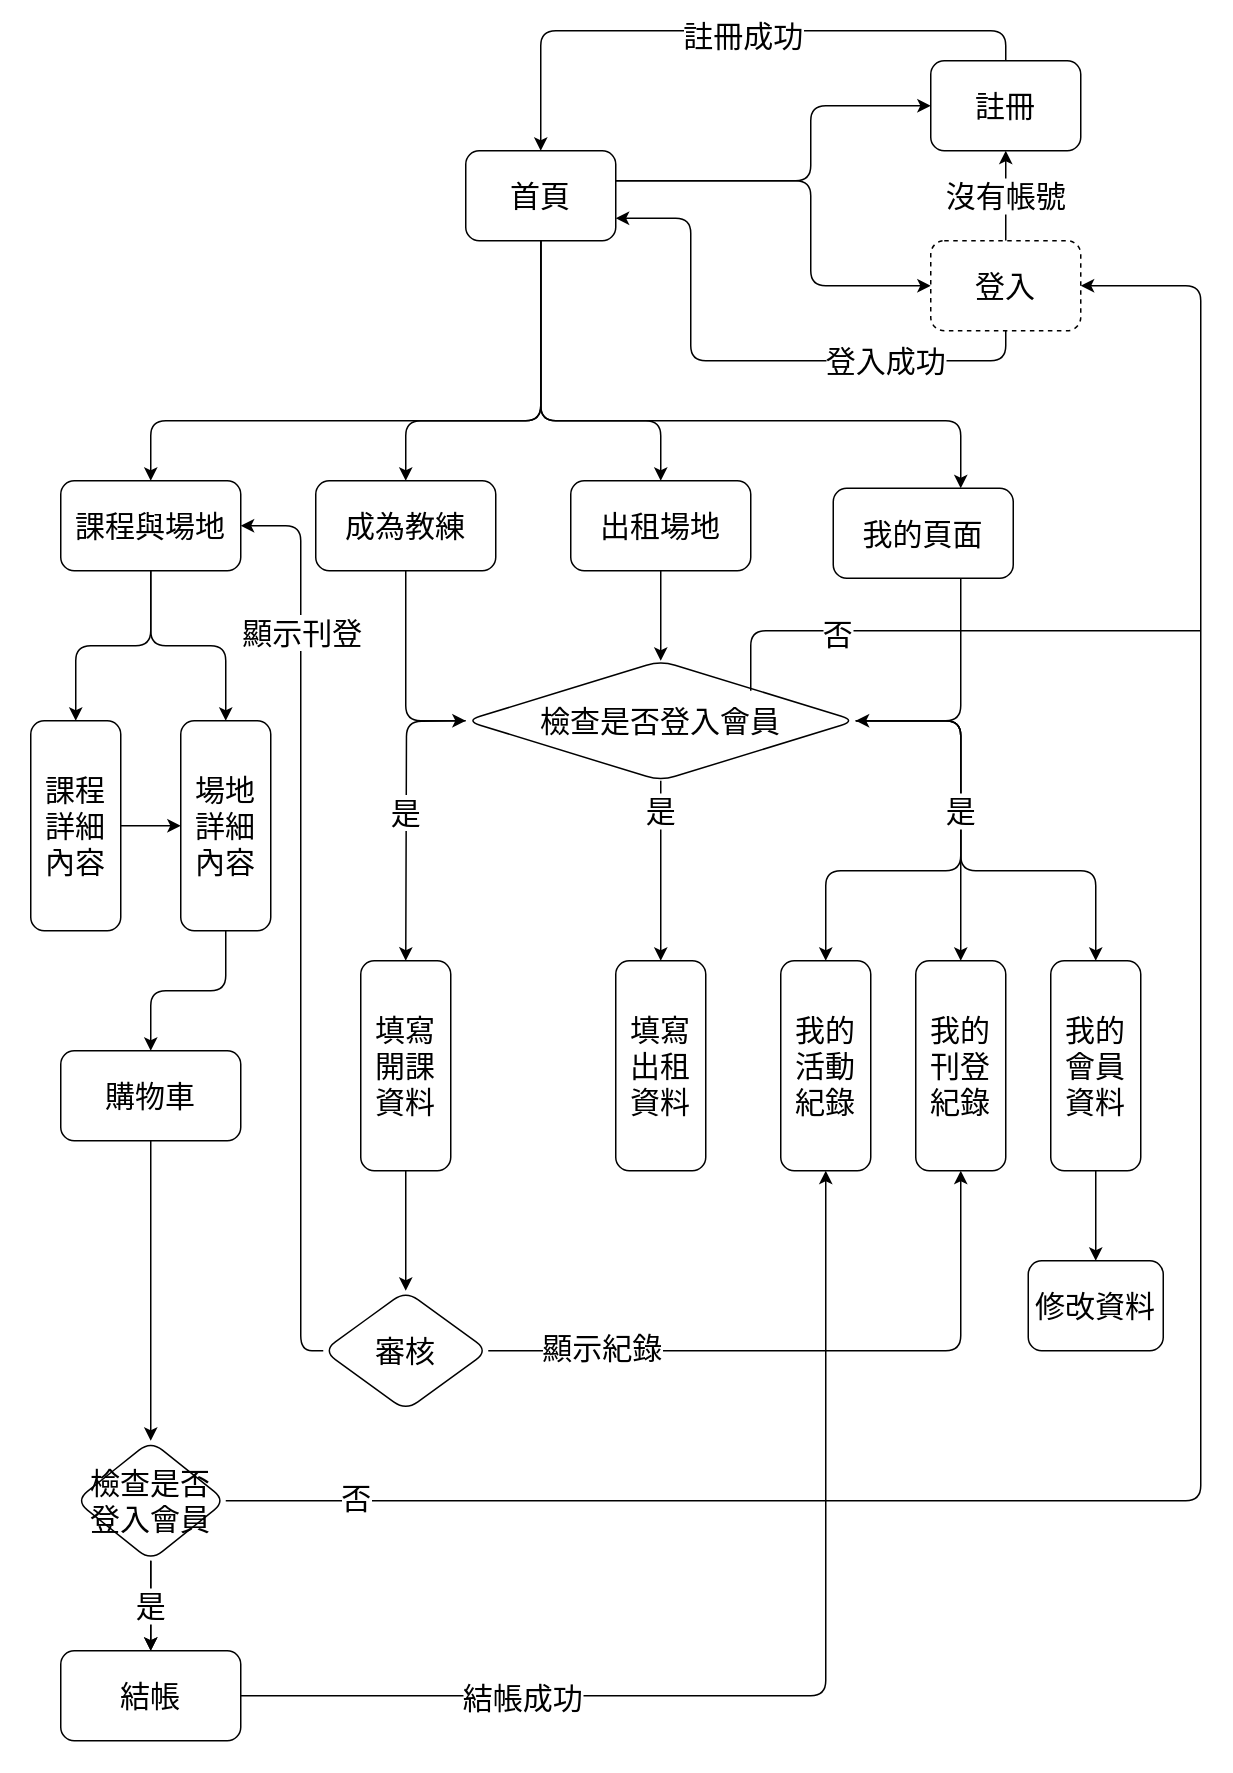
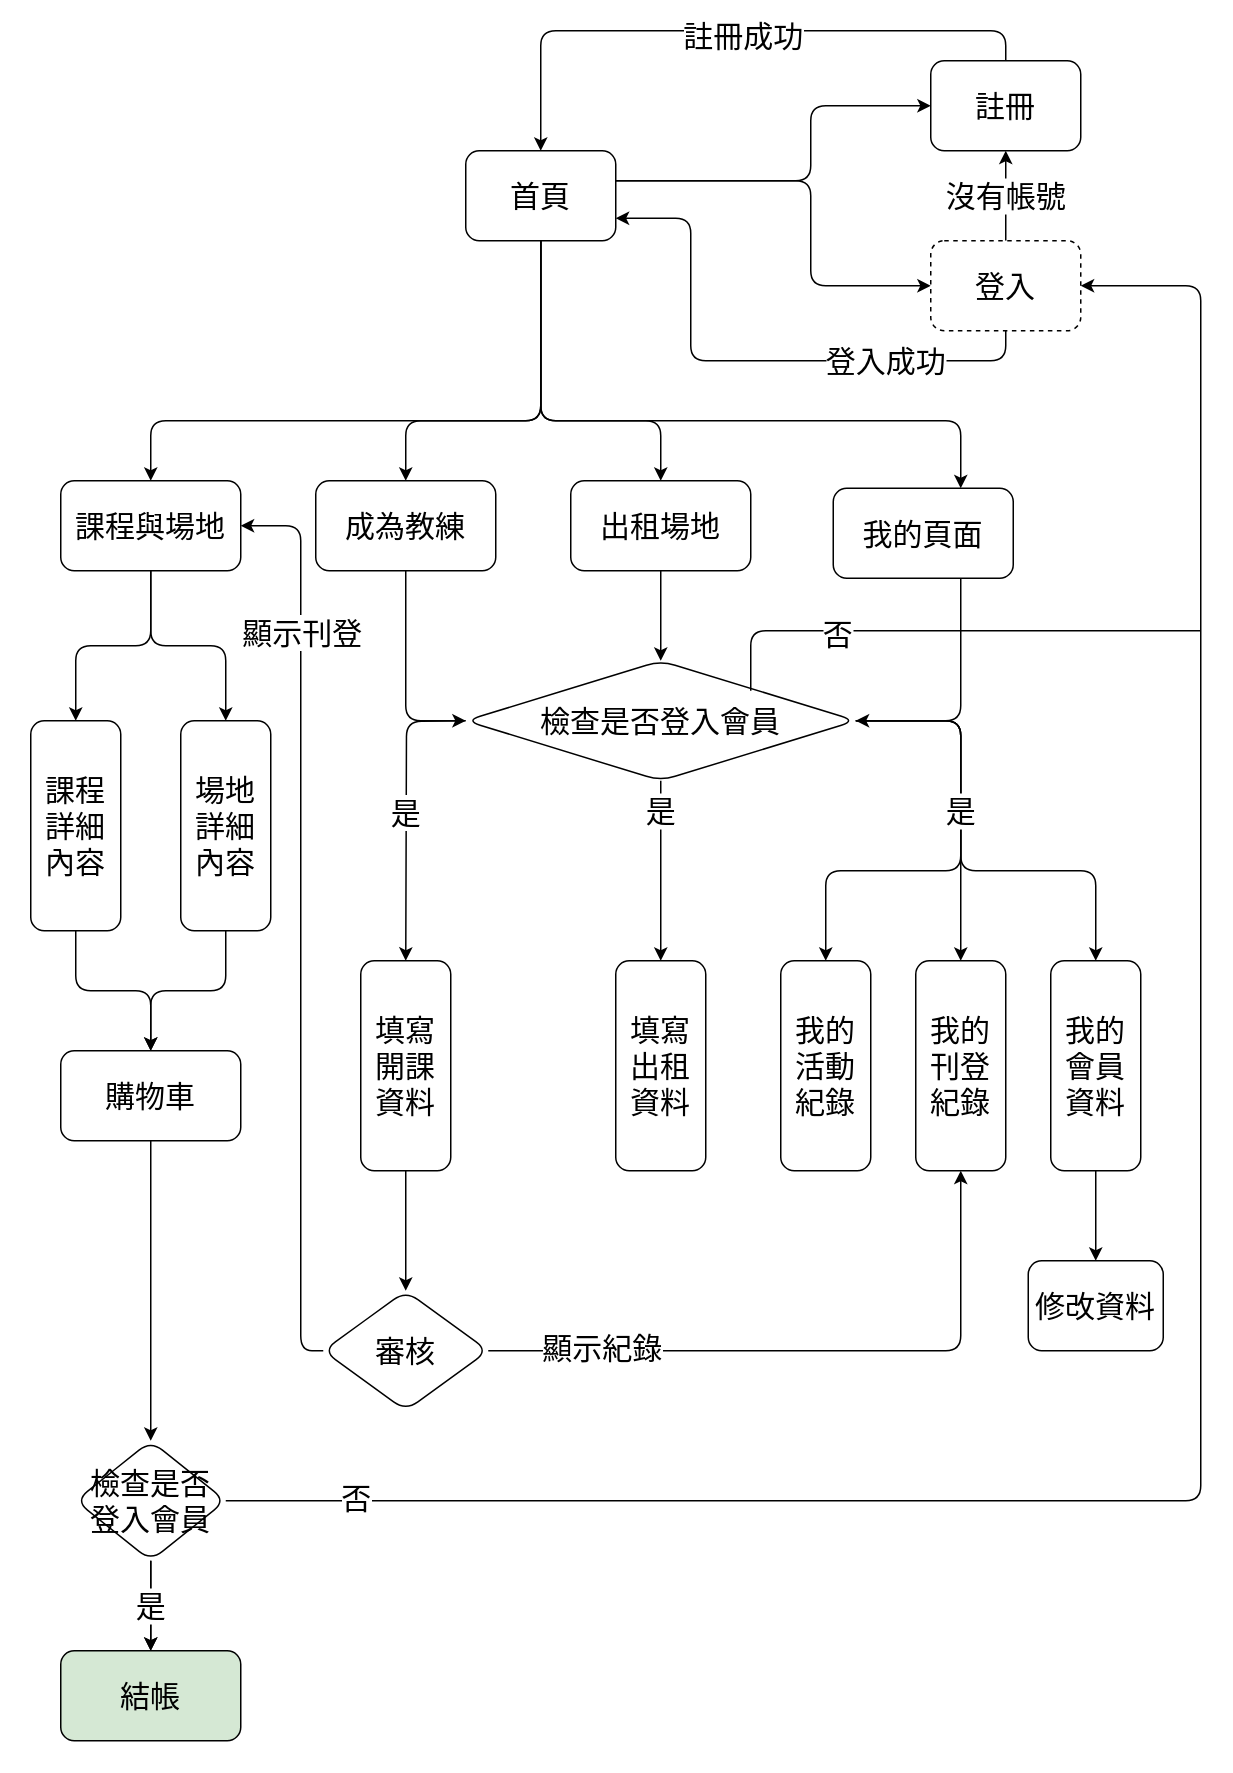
- <mxCell id="24" style="edgeStyle=orthogonalEdgeStyle;rounded=1;orthogonalLoop=1;jettySize=auto;html=1;fontSize=20;" parent="1" source="25" target="27" edge="1"><mxGeometry relative="1" as="geometry" /></mxCell>
+ <mxCell id="24" style="edgeStyle=orthogonalEdgeStyle;rounded=1;orthogonalLoop=1;jettySize=auto;html=1;entryX=0.5;entryY=0;entryDx=0;entryDy=0;fontSize=20;" parent="1" source="25" target="38" edge="1"><mxGeometry relative="1" as="geometry" /></mxCell>
- <mxCell id="47" value="結帳" style="rounded=1;whiteSpace=wrap;html=1;labelBackgroundColor=none;fontSize=20;" parent="1" vertex="1"><mxGeometry x="40" y="1100" width="120" height="60" as="geometry" /></mxCell>
+ <mxCell id="47" value="結帳" style="rounded=1;whiteSpace=wrap;html=1;labelBackgroundColor=none;fontSize=20;fillColor=#d5e8d4;" parent="1" vertex="1"><mxGeometry x="40" y="1100" width="120" height="60" as="geometry" /></mxCell>
- <mxCell id="45" style="edgeStyle=orthogonalEdgeStyle;rounded=1;orthogonalLoop=1;jettySize=auto;html=1;entryX=0.5;entryY=1;entryDx=0;entryDy=0;fontSize=20;" parent="1" source="47" target="31" edge="1"><mxGeometry relative="1" as="geometry" /></mxCell>
- <mxCell id="46" value="結帳成功" style="edgeLabel;html=1;align=center;verticalAlign=middle;resizable=0;points=[];fontSize=20;rounded=1;" parent="45" vertex="1" connectable="0"><mxGeometry x="-0.789" y="-2" relative="1" as="geometry"><mxPoint x="109" y="-2" as="offset" /></mxGeometry></mxCell>
